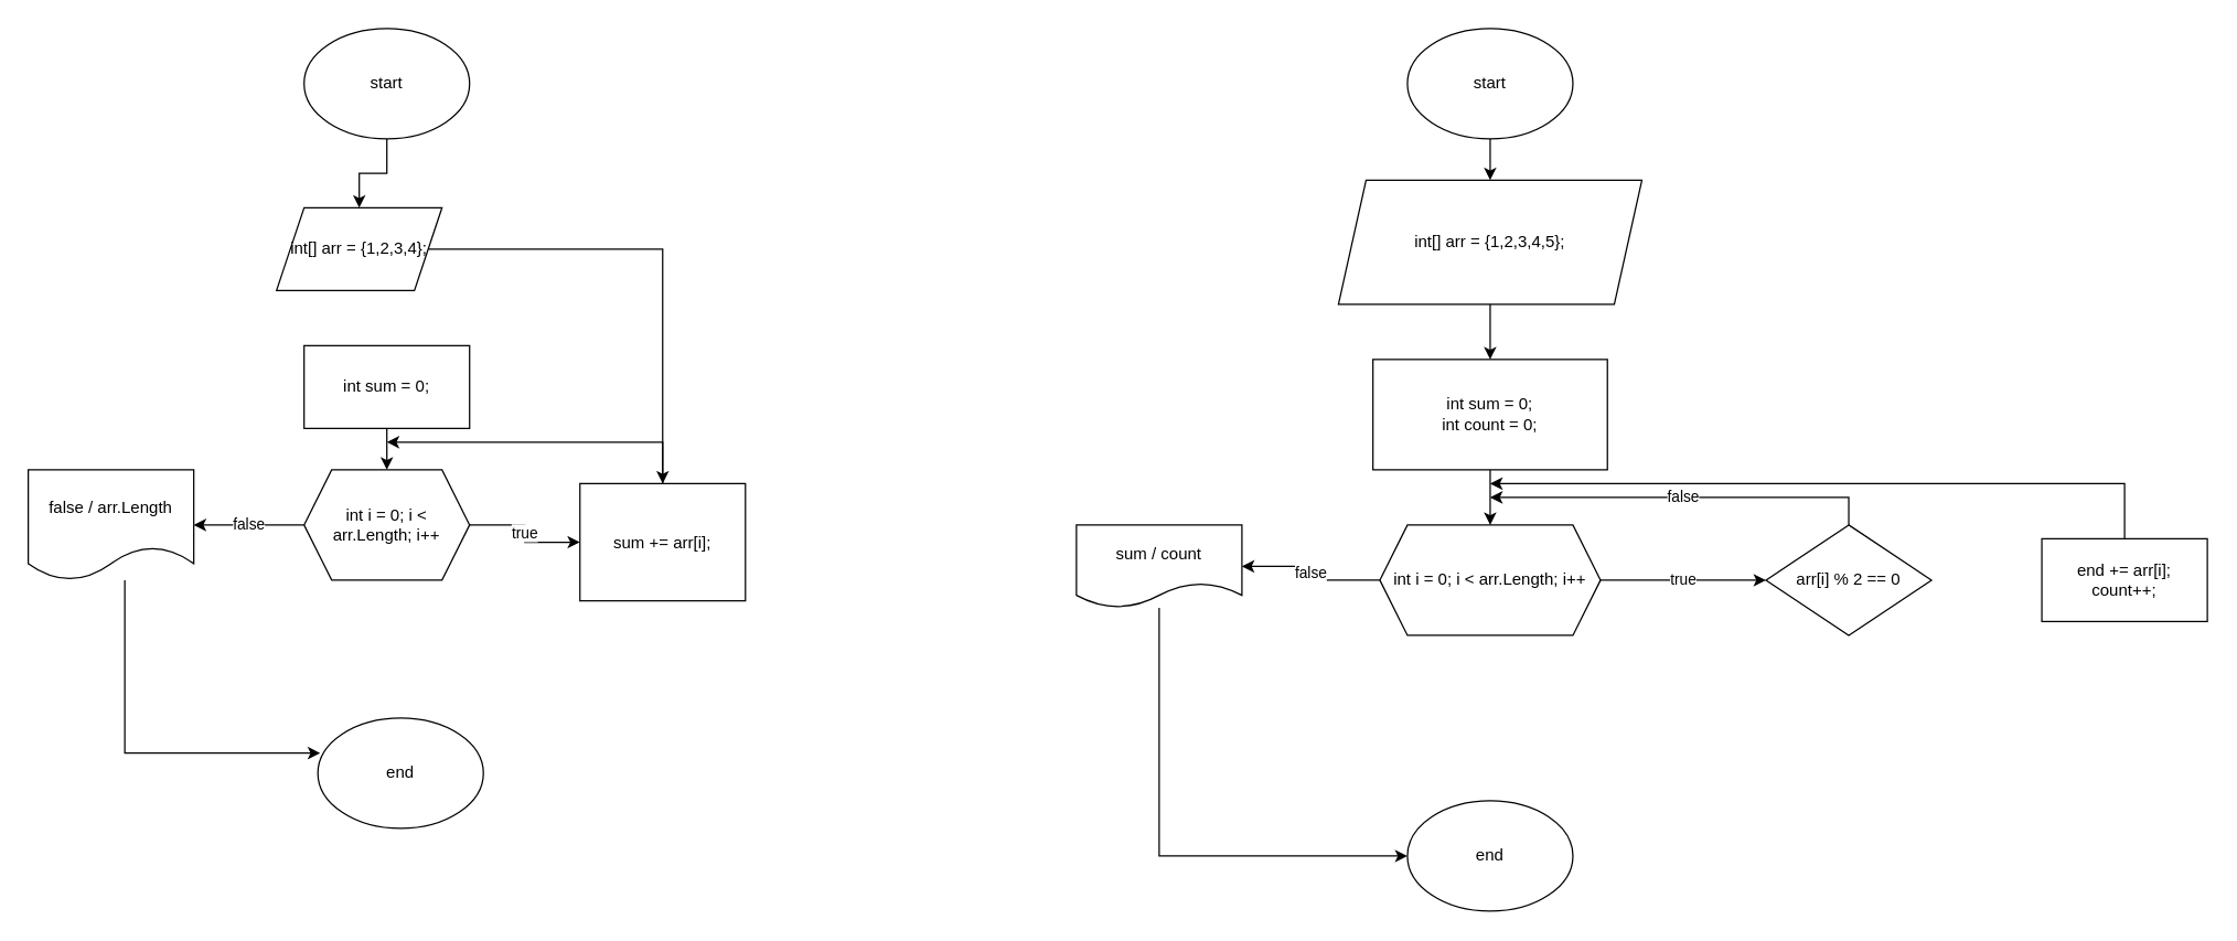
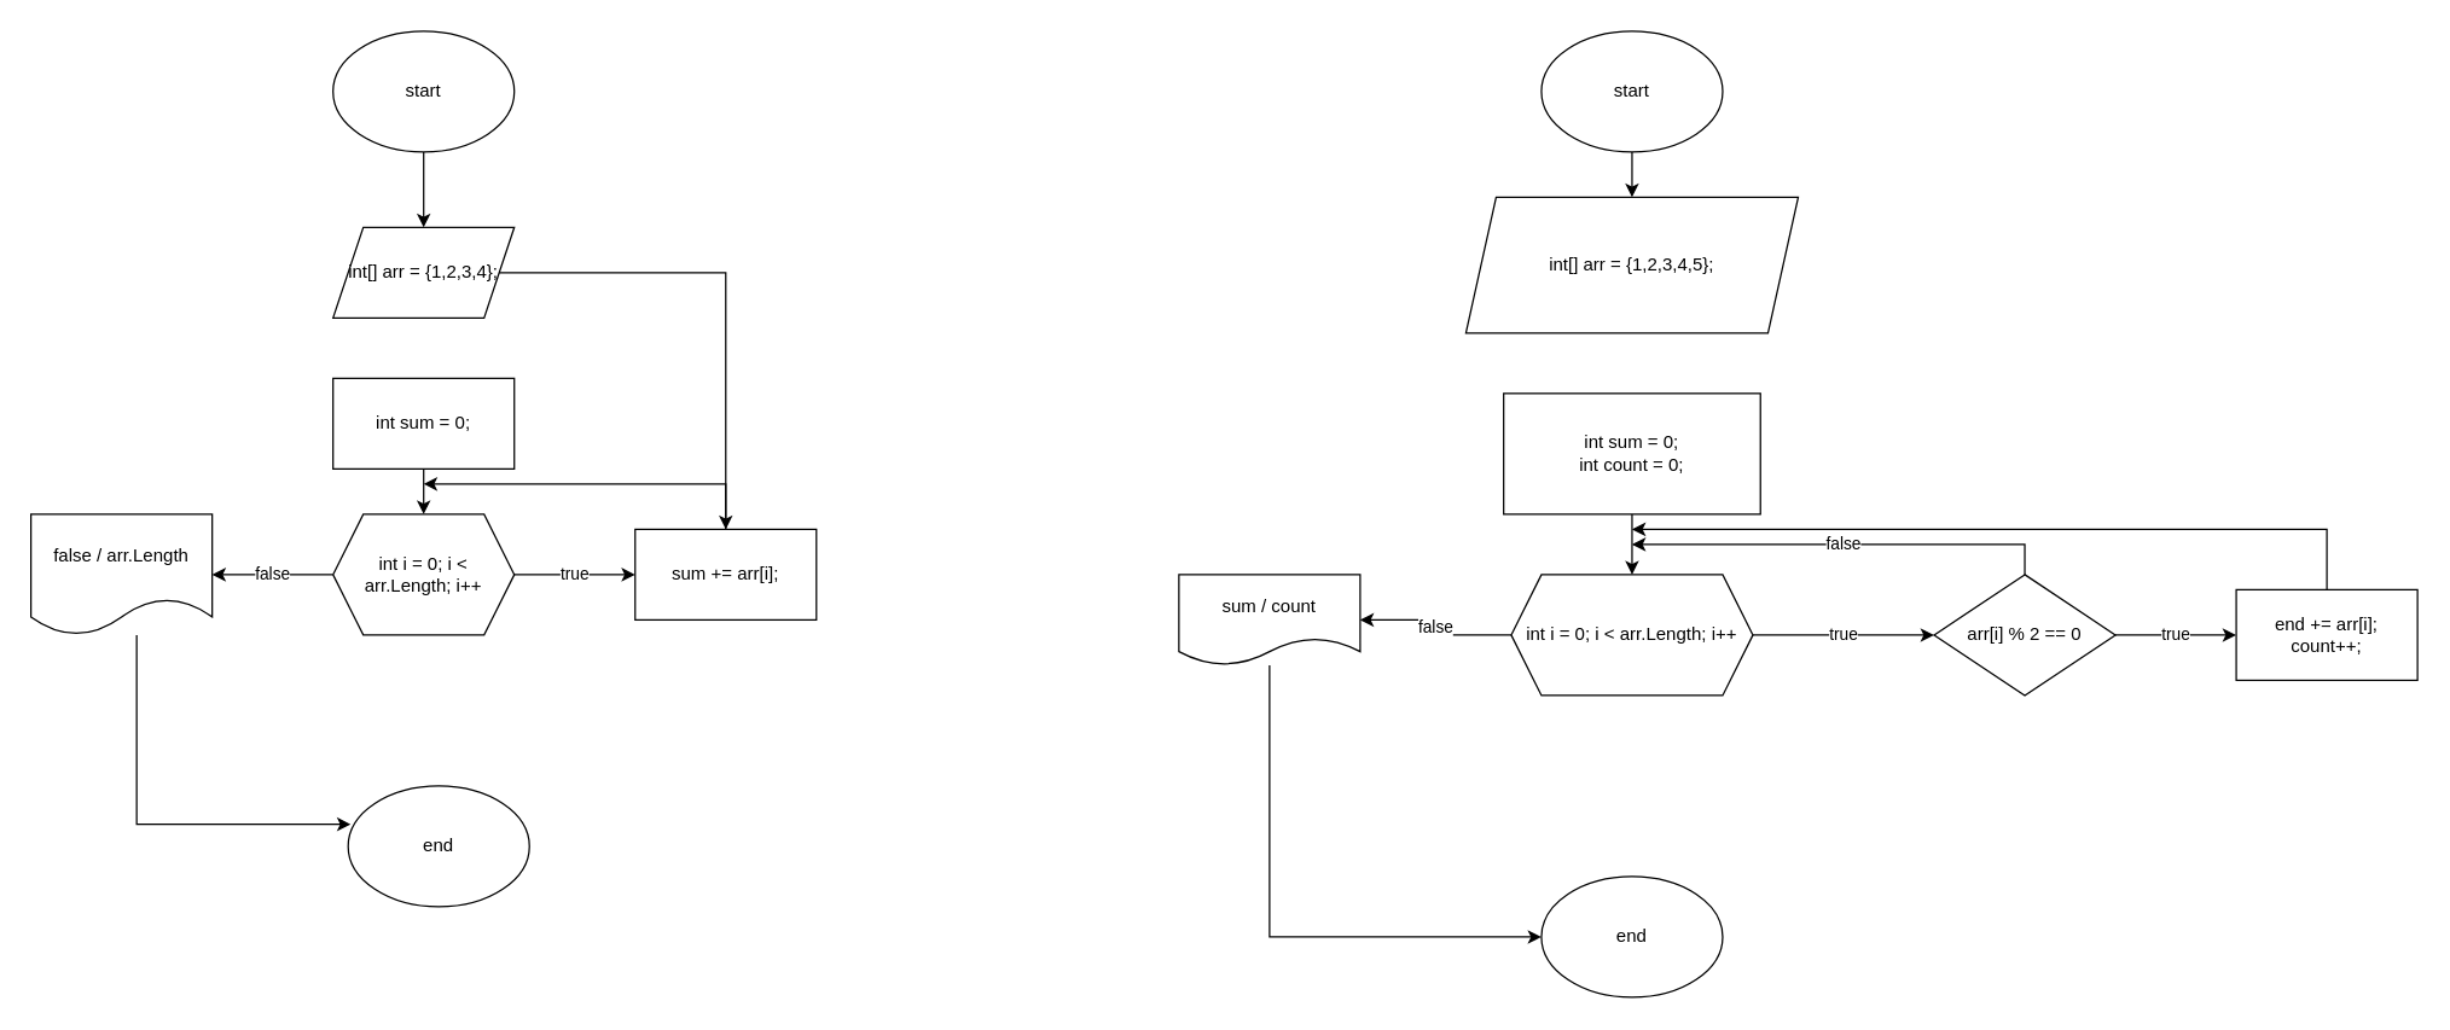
- <mxCell id="6" value="int[] arr = {1,2,3,4};" style="shape=parallelogram;perimeter=parallelogramPerimeter;whiteSpace=wrap;html=1;fixedSize=1;" vertex="1" parent="1"><mxGeometry x="200" y="150" width="120" height="60" as="geometry" /></mxCell>
+ <mxCell id="6" value="int[] arr = {1,2,3,4};" style="shape=parallelogram;perimeter=parallelogramPerimeter;whiteSpace=wrap;html=1;fixedSize=1;" vertex="1" parent="1"><mxGeometry x="220" y="150" width="120" height="60" as="geometry" /></mxCell>
- <mxCell id="19" value="" style="edgeStyle=orthogonalEdgeStyle;rounded=0;orthogonalLoop=1;jettySize=auto;html=1;" edge="1" parent="1" source="20" target="22"><mxGeometry relative="1" as="geometry" /></mxCell>
- <mxCell id="13" value="sum += arr[i];" style="whiteSpace=wrap;html=1;" vertex="1" parent="1"><mxGeometry x="420" y="350" width="120" height="85" as="geometry" /></mxCell>
+ <mxCell id="13" value="sum += arr[i];" style="whiteSpace=wrap;html=1;" vertex="1" parent="1"><mxGeometry x="420" y="350" width="120" height="60" as="geometry" /></mxCell>
+ <mxCell id="26" value="true" style="edgeStyle=orthogonalEdgeStyle;rounded=0;orthogonalLoop=1;jettySize=auto;html=1;" edge="1" parent="1" source="28" target="30"><mxGeometry relative="1" as="geometry" /></mxCell>
